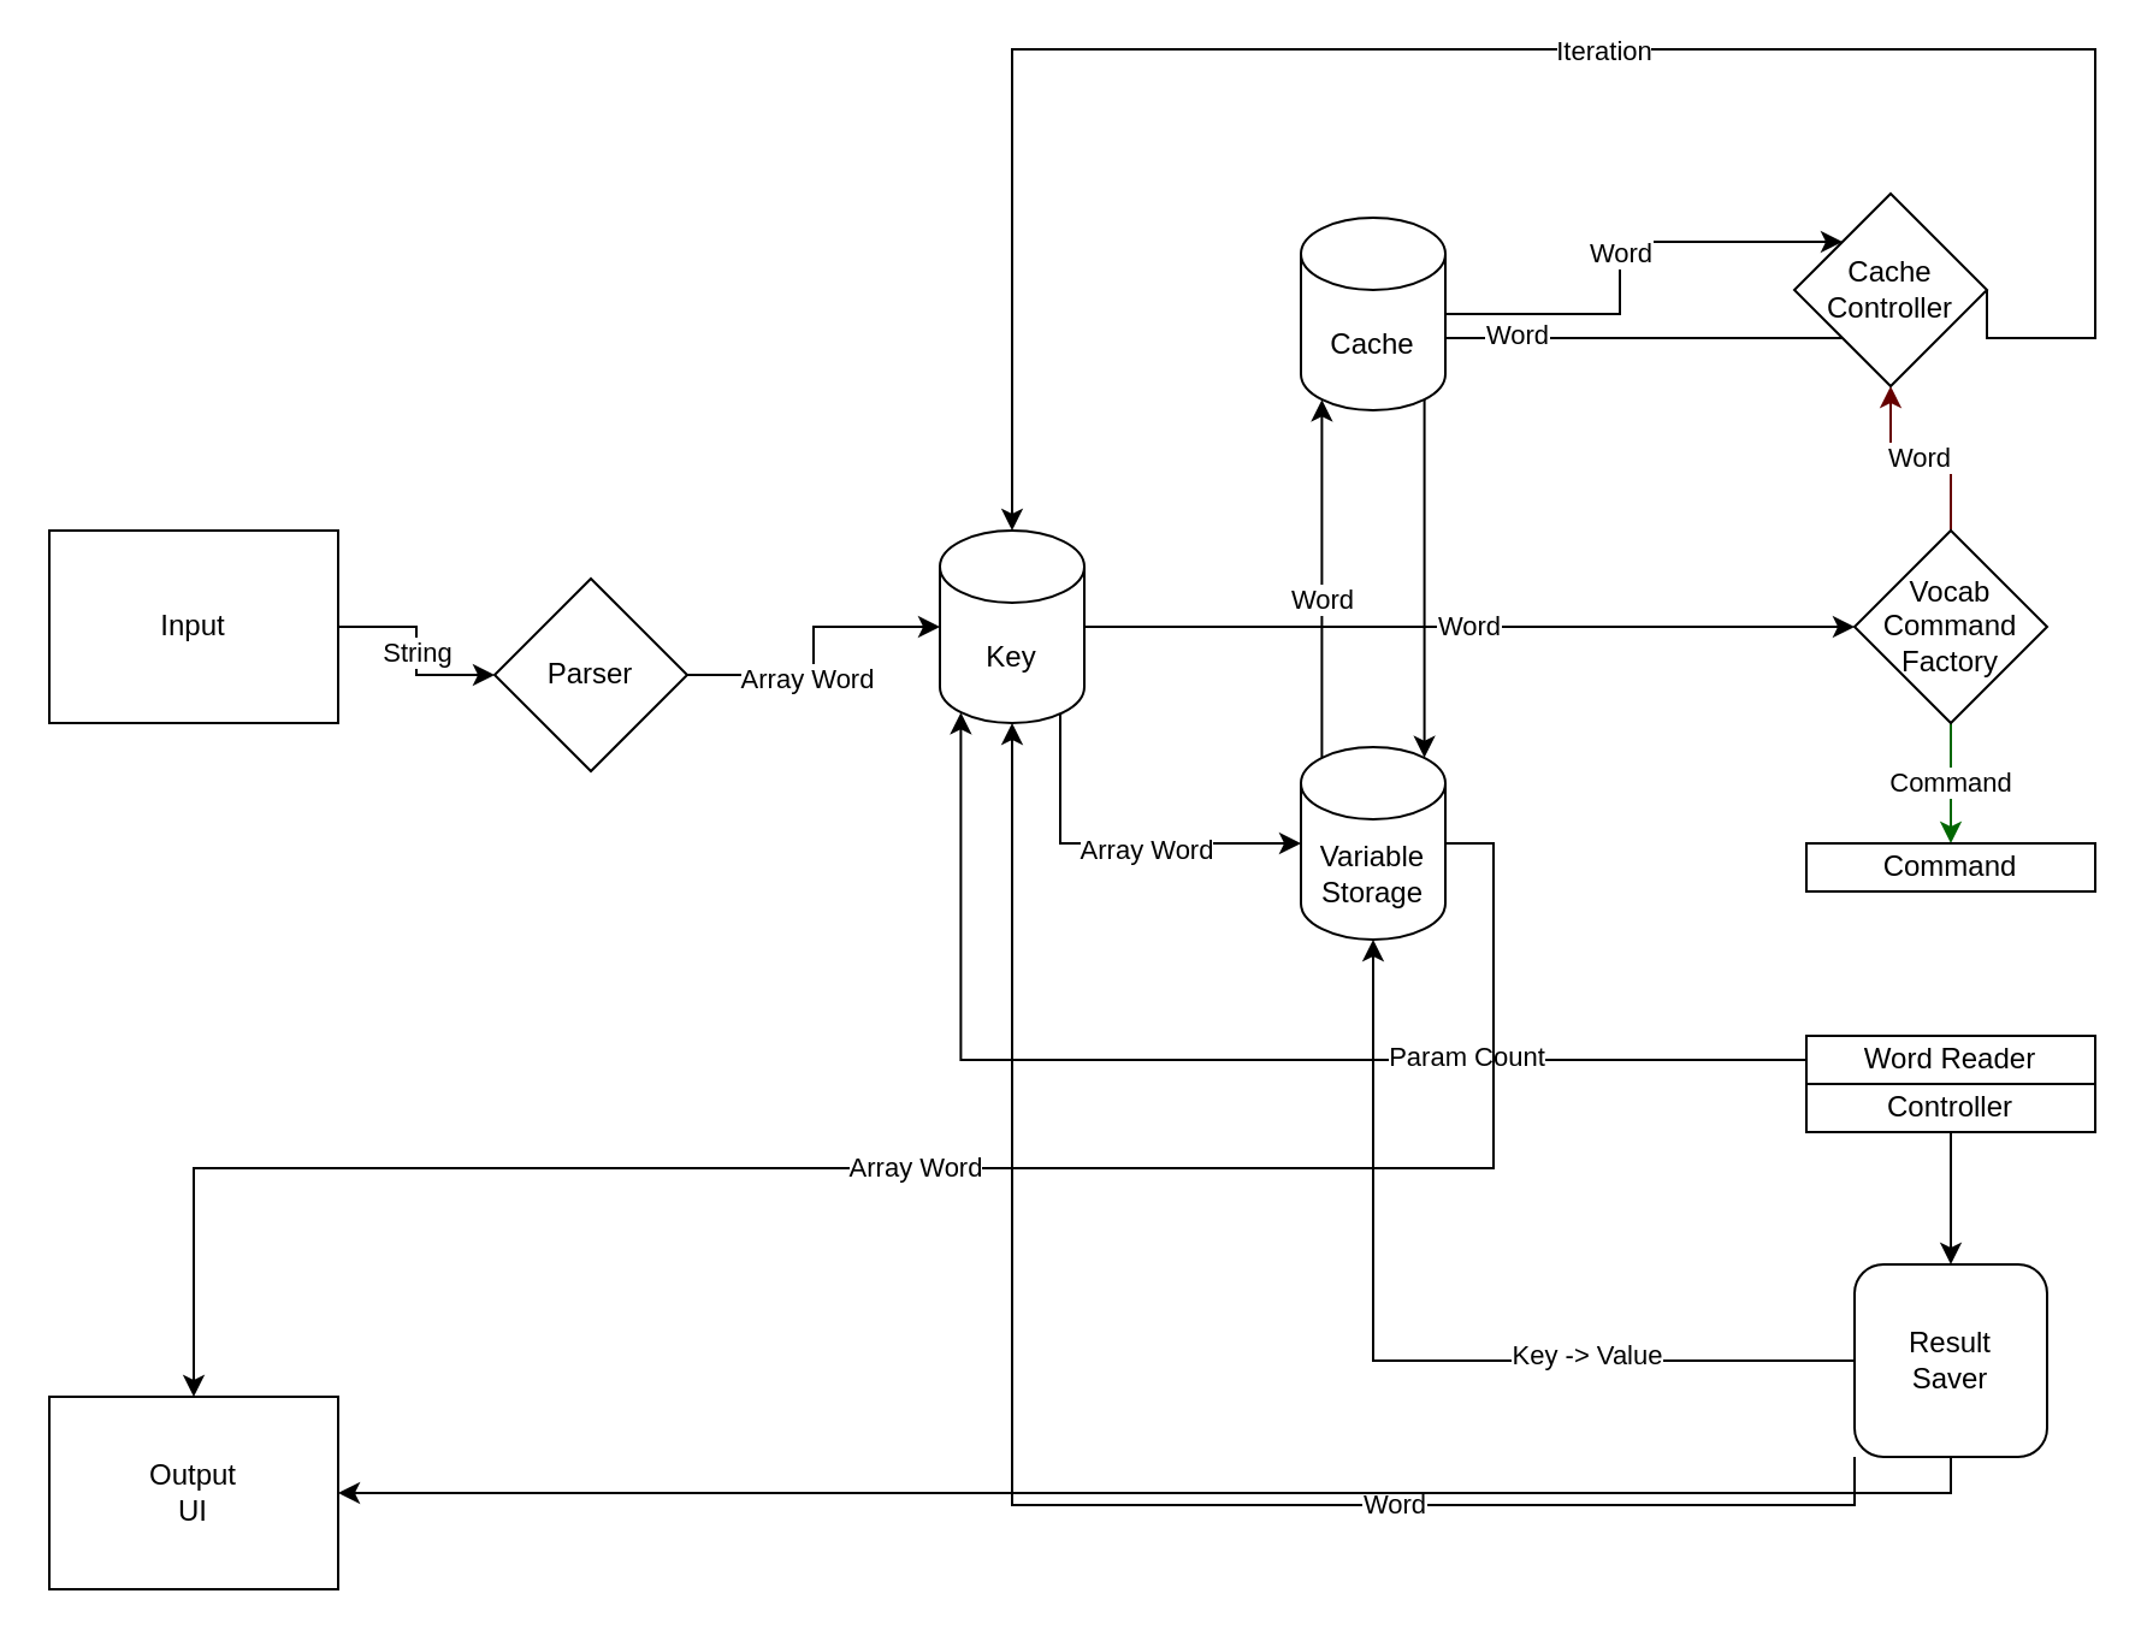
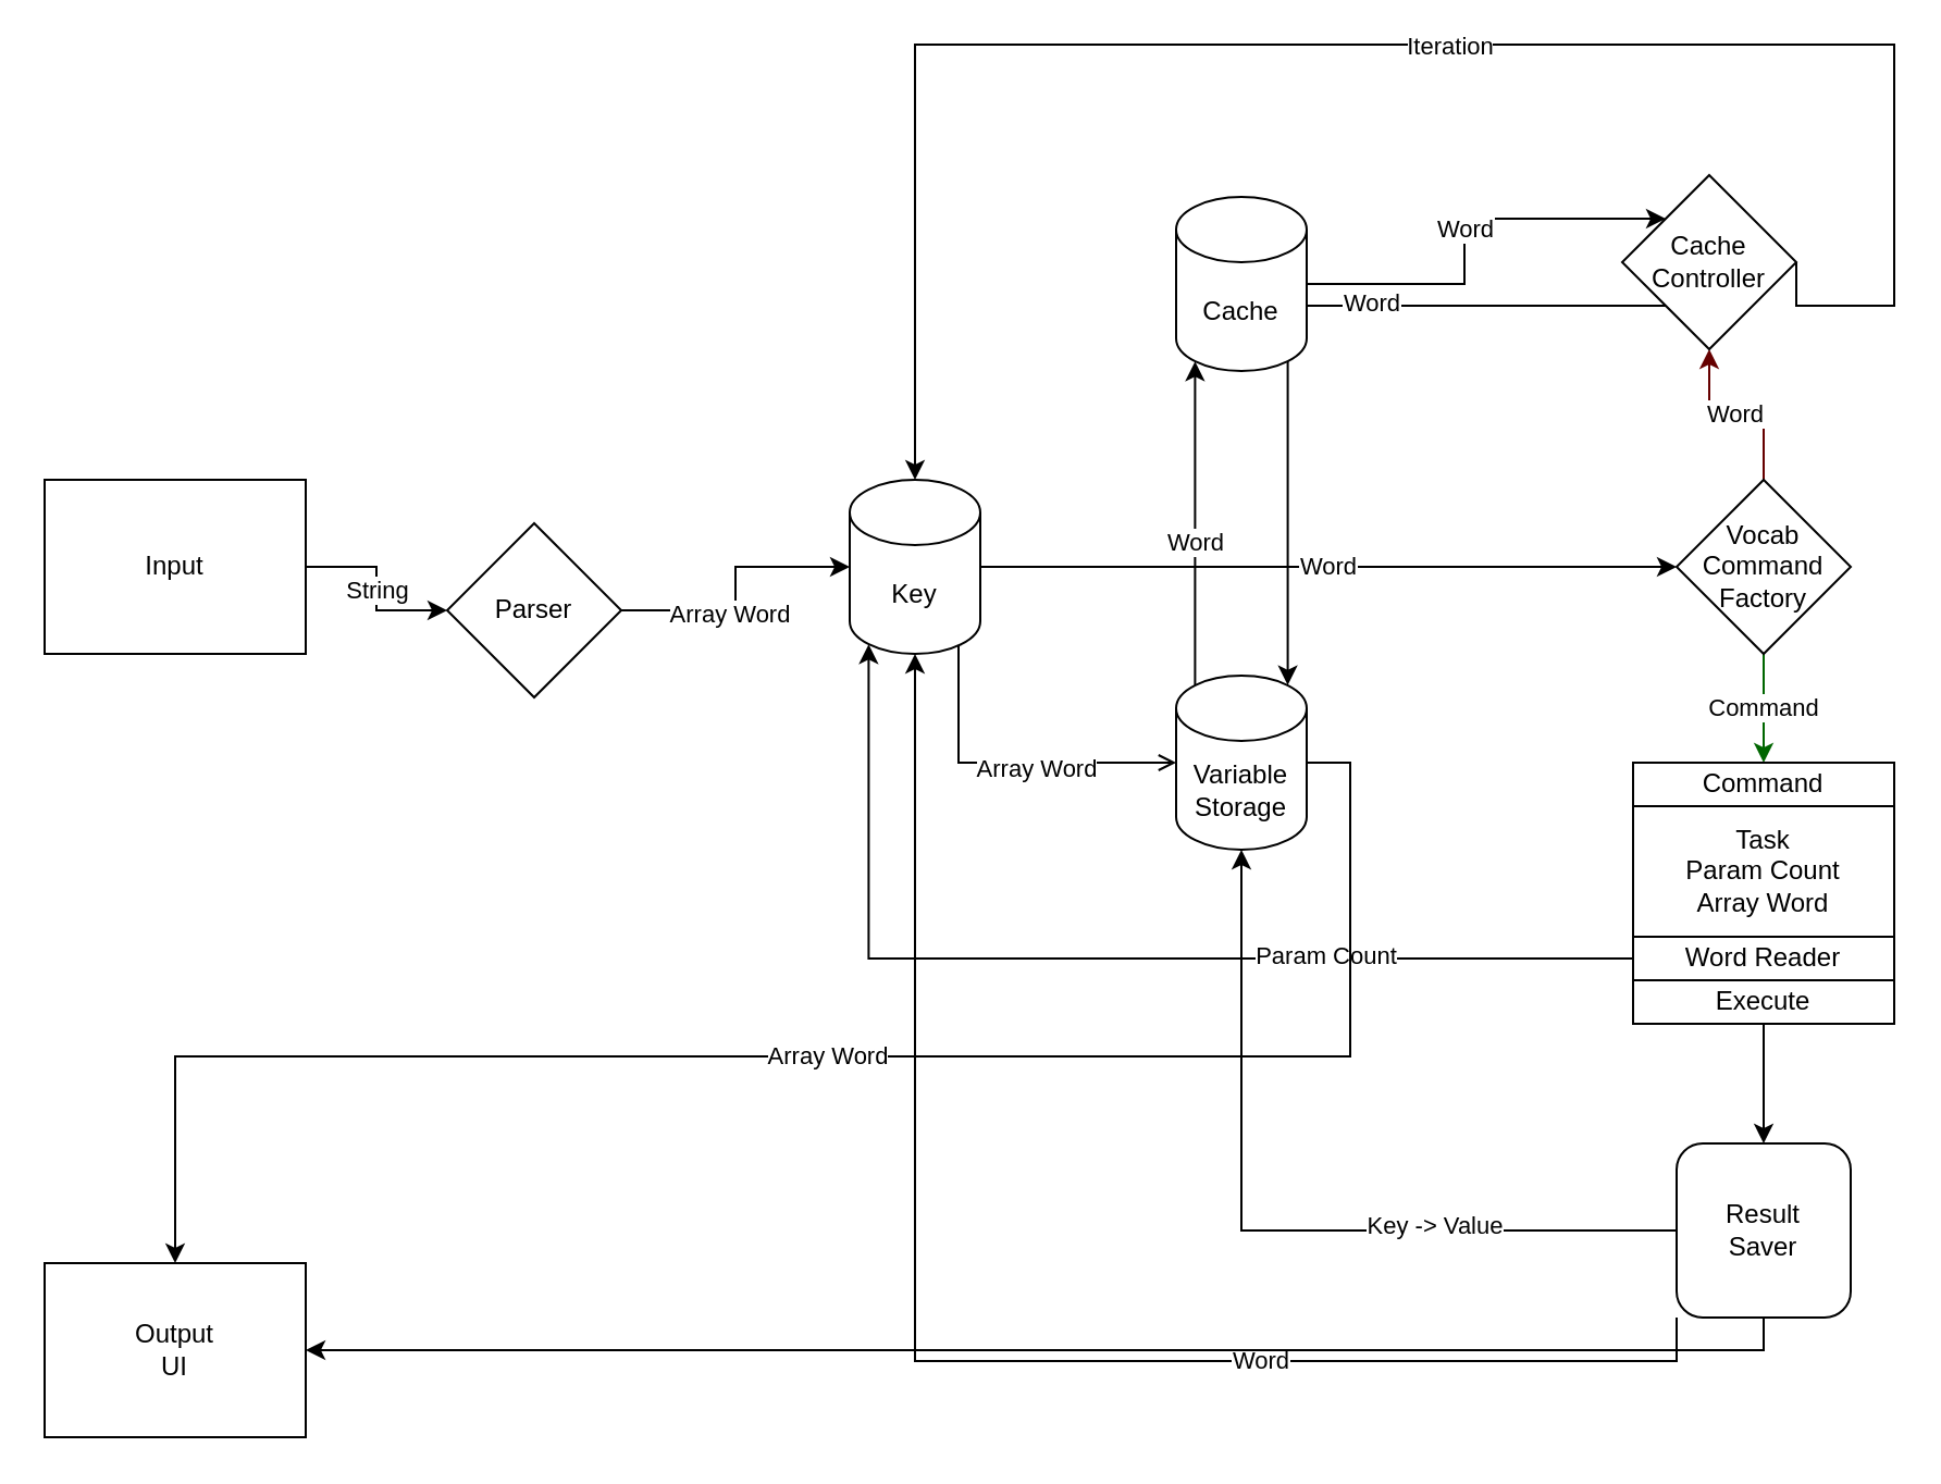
- <mxCell id="8" style="edgeStyle=orthogonalEdgeStyle;rounded=0;orthogonalLoop=1;jettySize=auto;html=1;exitX=0.855;exitY=1;exitDx=0;exitDy=-4.35;exitPerimeter=0;entryX=0;entryY=0.5;entryDx=0;entryDy=0;entryPerimeter=0;" edge="1" parent="1" source="10" target="28"><mxGeometry relative="1" as="geometry"><Array as="points"><mxPoint x="440" y="296" /><mxPoint x="440" y="350" /></Array></mxGeometry></mxCell>
+ <mxCell id="8" style="edgeStyle=orthogonalEdgeStyle;rounded=0;orthogonalLoop=1;jettySize=auto;html=1;exitX=0.855;exitY=1;exitDx=0;exitDy=-4.35;exitPerimeter=0;entryX=0;entryY=0.5;entryDx=0;entryDy=0;entryPerimeter=0;endArrow=open;" edge="1" parent="1" source="10" target="28"><mxGeometry relative="1" as="geometry"><Array as="points"><mxPoint x="440" y="296" /><mxPoint x="440" y="350" /></Array></mxGeometry></mxCell>
+ <mxCell id="16" value="Task&lt;br&gt;Param Count&lt;br&gt;Array Word" style="rounded=0;whiteSpace=wrap;html=1;" vertex="1" parent="1"><mxGeometry x="750" y="370" width="120" height="60" as="geometry" /></mxCell>
- <mxCell id="32" value="Controller" style="rounded=0;whiteSpace=wrap;html=1;" vertex="1" parent="1"><mxGeometry x="750" y="450" width="120" height="20" as="geometry" /></mxCell>
+ <mxCell id="32" value="Execute" style="rounded=0;whiteSpace=wrap;html=1;" vertex="1" parent="1"><mxGeometry x="750" y="450" width="120" height="20" as="geometry" /></mxCell>
